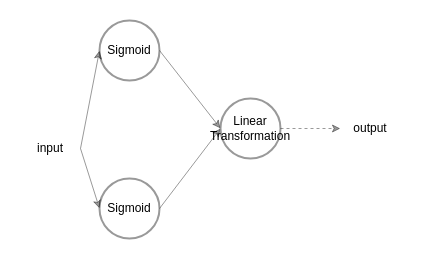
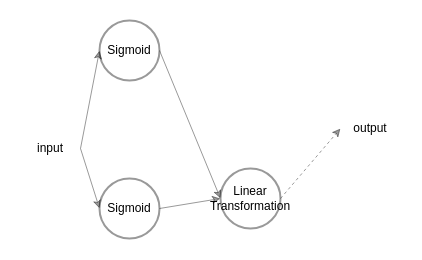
- <mxCell id="7" value="Linear Transformation" style="ellipse;whiteSpace=wrap;html=1;aspect=fixed;strokeWidth=2;fillColor=none;fontColor=#000000;align=center;opacity=40;" parent="1" vertex="1"><mxGeometry x="220" y="98" width="60" height="60" as="geometry" /></mxCell>
+ <mxCell id="7" value="Linear Transformation" style="ellipse;whiteSpace=wrap;html=1;aspect=fixed;strokeWidth=2;fillColor=none;fontColor=#000000;align=center;opacity=40;" parent="1" vertex="1"><mxGeometry x="220" y="168" width="60" height="60" as="geometry" /></mxCell>
